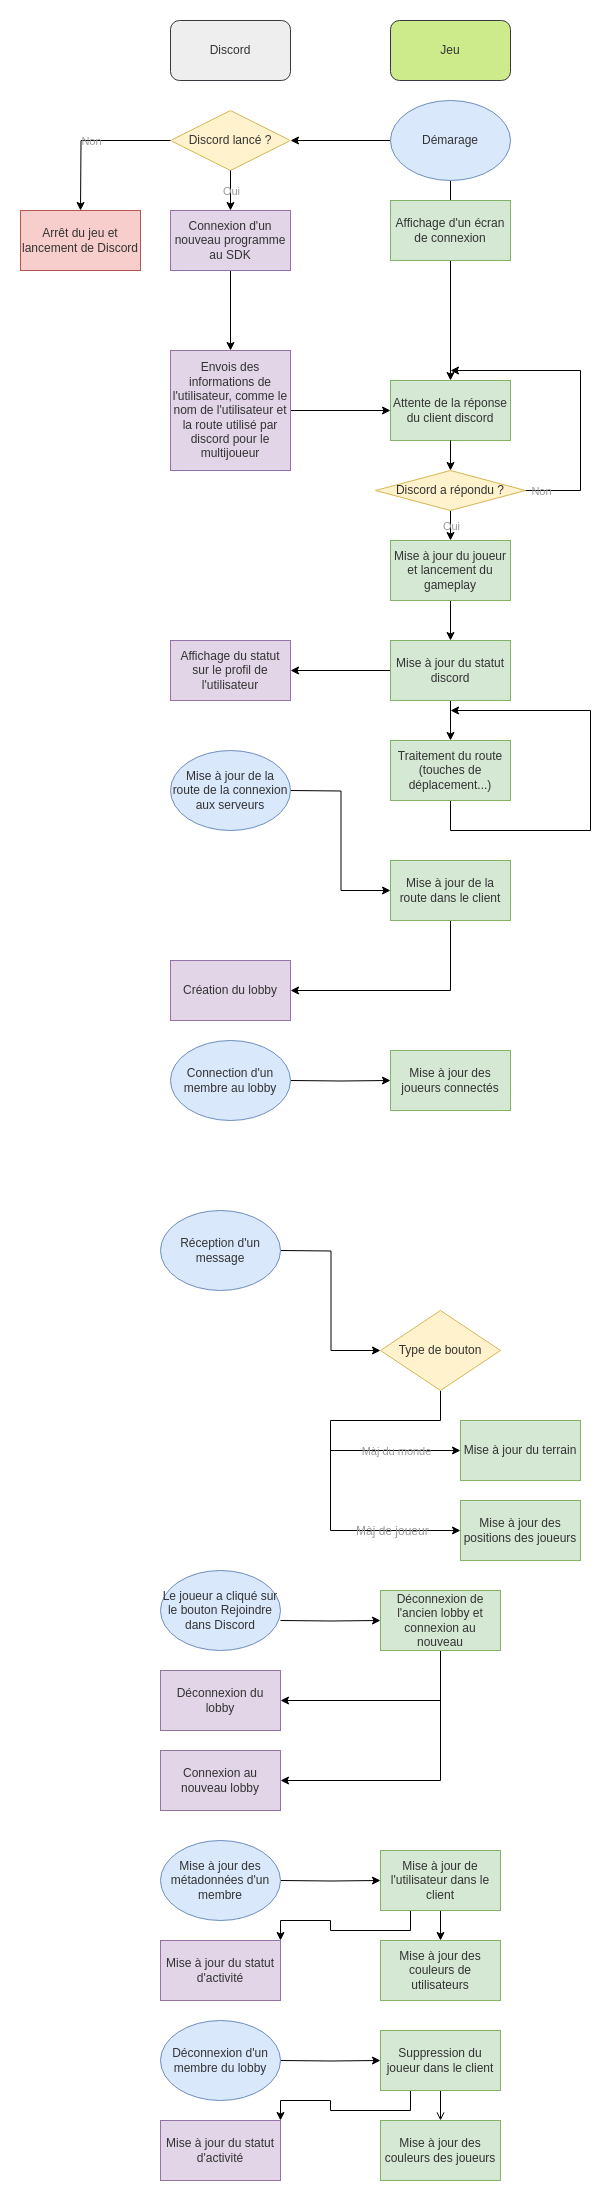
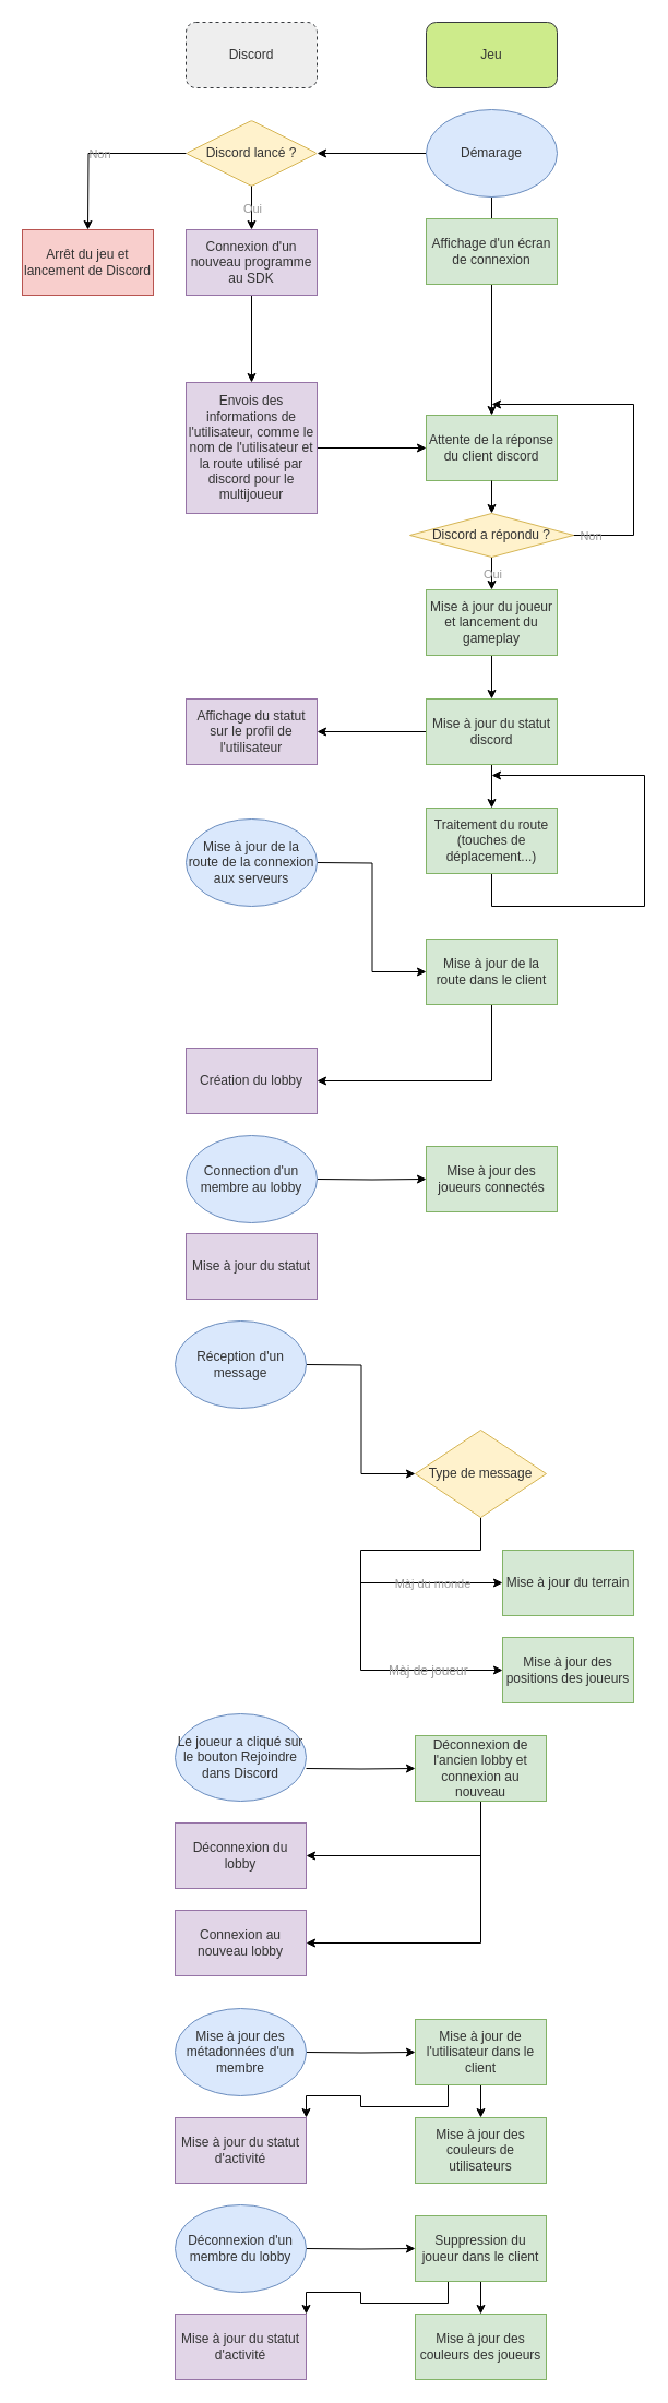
- <mxCell id="2" value="Discord" style="rounded=1;whiteSpace=wrap;html=1;fillColor=#eeeeee;strokeColor=#36393d;fontColor=#333333;" parent="1" vertex="1"><mxGeometry x="170" y="20" width="120" height="60" as="geometry" /></mxCell>
+ <mxCell id="2" value="Discord" style="rounded=1;whiteSpace=wrap;html=1;fillColor=#eeeeee;strokeColor=#36393d;fontColor=#333333;dashed=1;" parent="1" vertex="1"><mxGeometry x="170" y="20" width="120" height="60" as="geometry" /></mxCell>
+ <mxCell id="32" value="Mise à jour du statut" style="rounded=0;whiteSpace=wrap;html=1;fillColor=#e1d5e7;strokeColor=#9673a6;fontColor=#333333;" parent="1" vertex="1"><mxGeometry x="170" y="1130" width="120" height="60" as="geometry" /></mxCell>
- <mxCell id="35" value="Type de bouton" style="rhombus;whiteSpace=wrap;html=1;fillColor=#fff2cc;strokeColor=#d6b656;fontColor=#333333;" parent="1" vertex="1"><mxGeometry x="380" y="1310" width="120" height="80" as="geometry" /></mxCell>
+ <mxCell id="35" value="Type de message" style="rhombus;whiteSpace=wrap;html=1;fillColor=#fff2cc;strokeColor=#d6b656;fontColor=#333333;" parent="1" vertex="1"><mxGeometry x="380" y="1310" width="120" height="80" as="geometry" /></mxCell>
- <mxCell id="54" style="edgeStyle=orthogonalEdgeStyle;rounded=0;orthogonalLoop=1;jettySize=auto;html=1;exitX=0.5;exitY=1;exitDx=0;exitDy=0;entryX=0.5;entryY=0;entryDx=0;entryDy=0;fontColor=#333333;endArrow=open;" parent="1" source="56" target="57" edge="1"><mxGeometry relative="1" as="geometry" /></mxCell>
+ <mxCell id="54" style="edgeStyle=orthogonalEdgeStyle;rounded=0;orthogonalLoop=1;jettySize=auto;html=1;exitX=0.5;exitY=1;exitDx=0;exitDy=0;entryX=0.5;entryY=0;entryDx=0;entryDy=0;fontColor=#333333;" parent="1" source="56" target="57" edge="1"><mxGeometry relative="1" as="geometry" /></mxCell>
